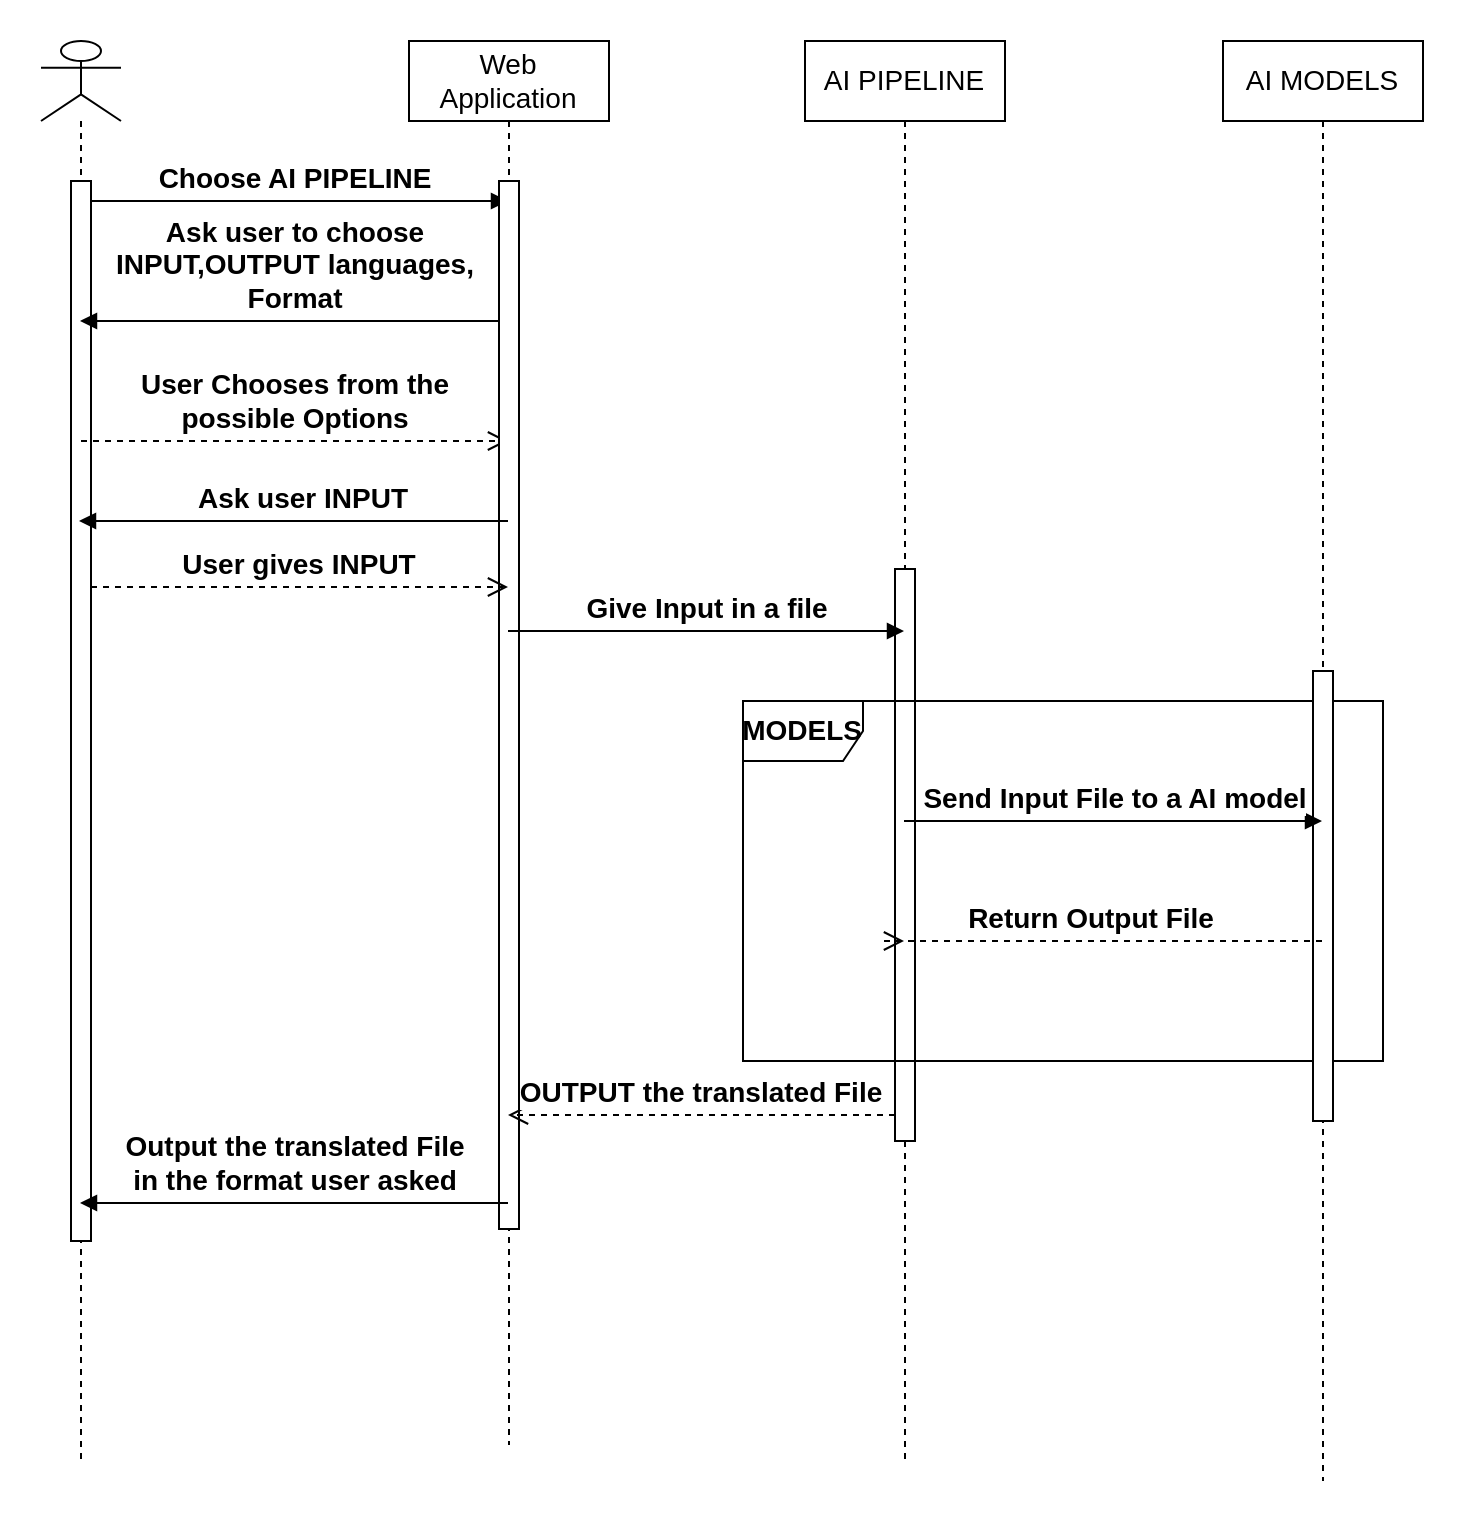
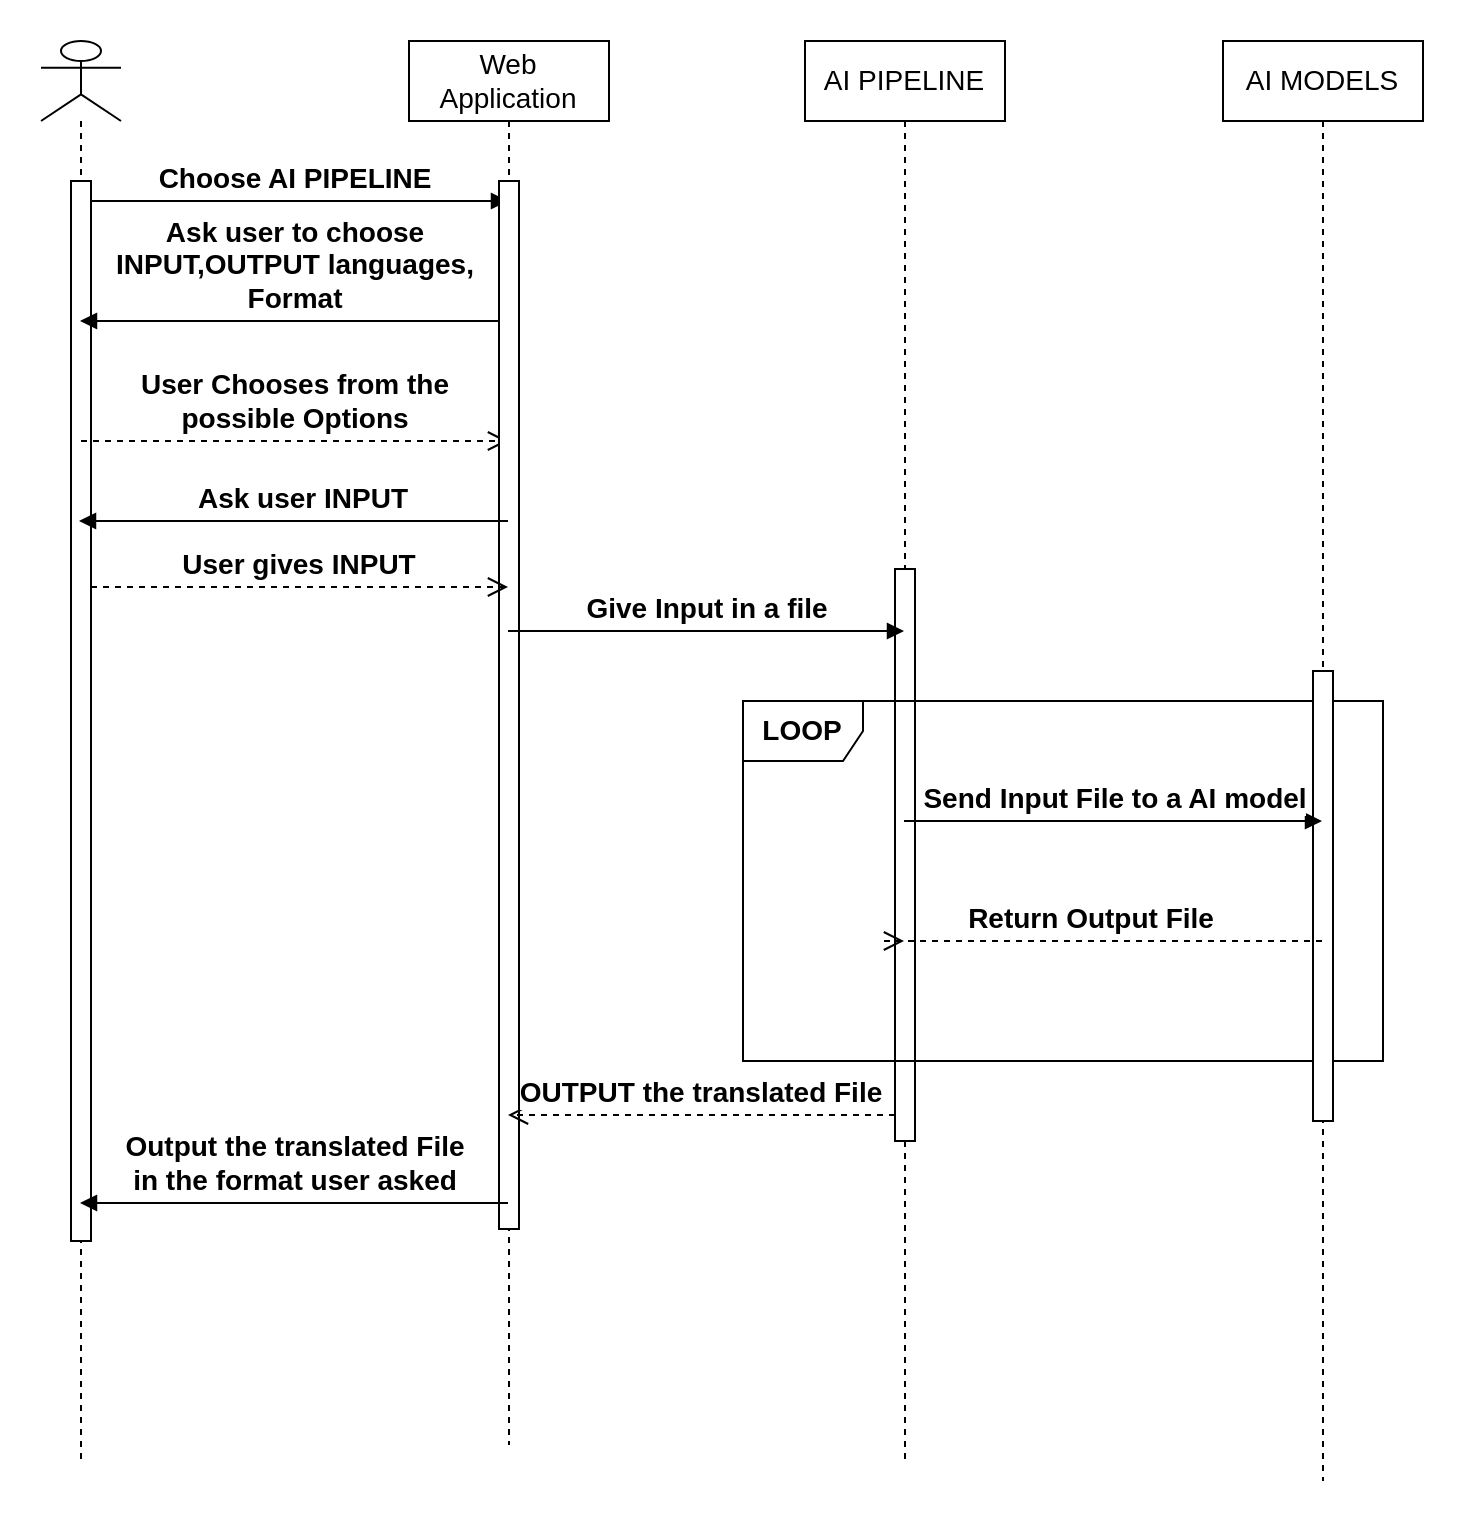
- <mxCell id="8" value="&lt;b&gt;MODELS&lt;/b&gt;" style="shape=umlFrame;whiteSpace=wrap;html=1;fontSize=14;" vertex="1" parent="7"><mxGeometry x="-240" y="330" width="320" height="180" as="geometry" /></mxCell>
+ <mxCell id="8" value="&lt;b&gt;LOOP&lt;/b&gt;" style="shape=umlFrame;whiteSpace=wrap;html=1;fontSize=14;" vertex="1" parent="7"><mxGeometry x="-240" y="330" width="320" height="180" as="geometry" /></mxCell>
